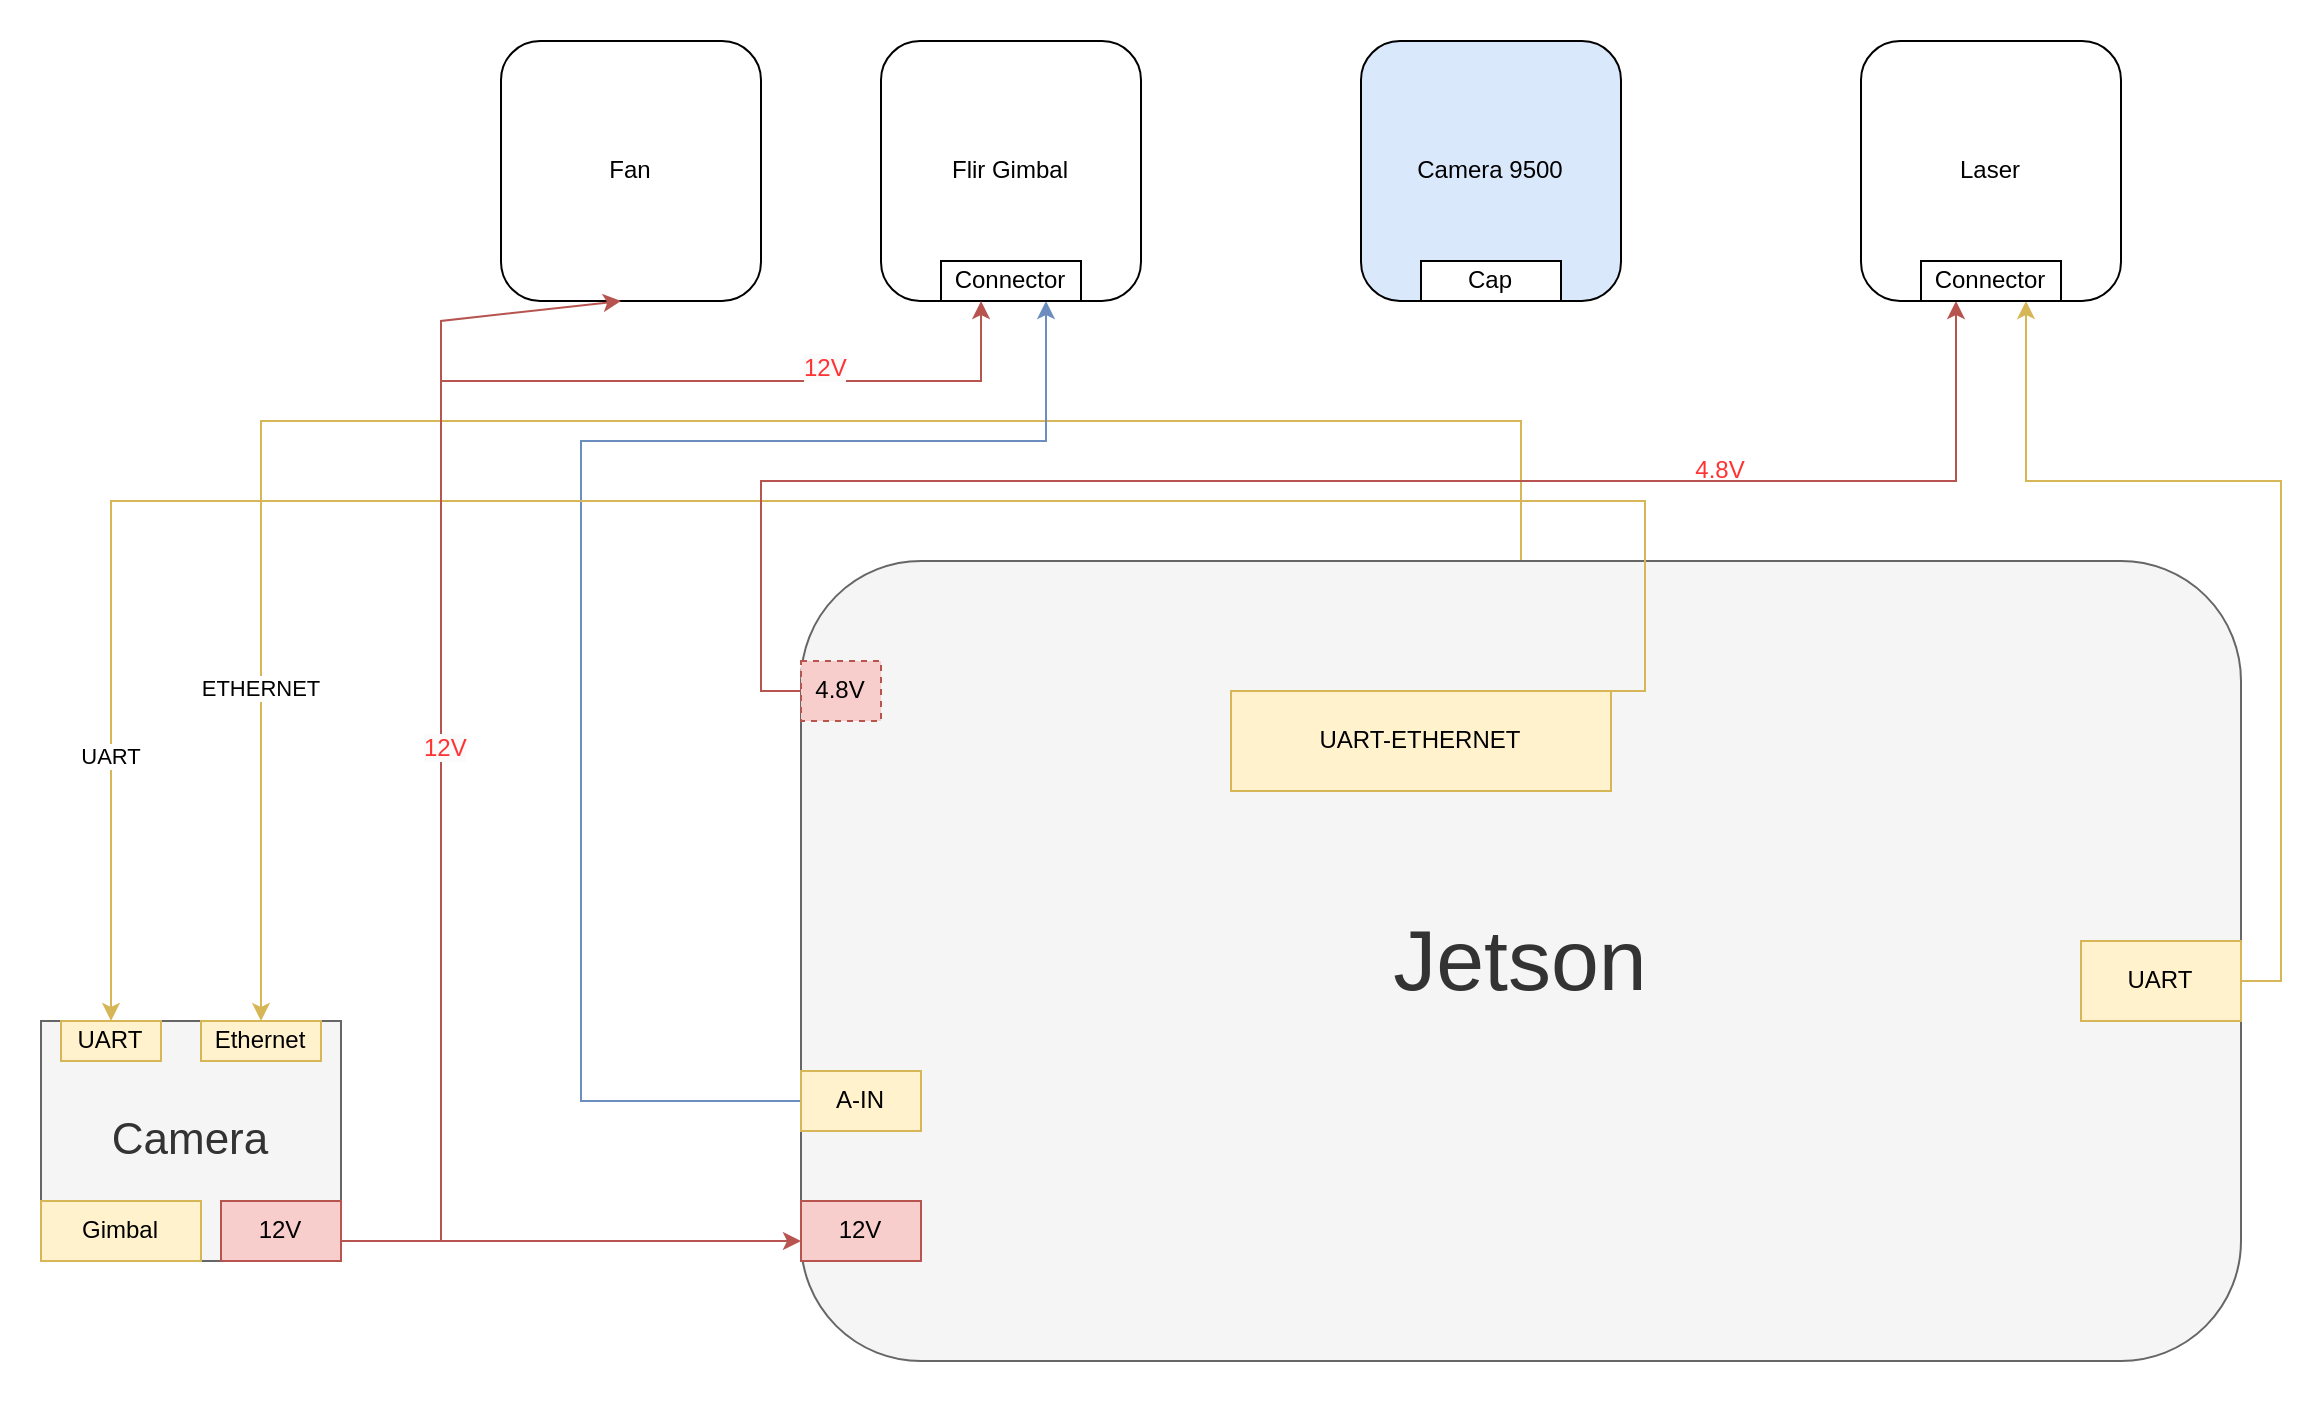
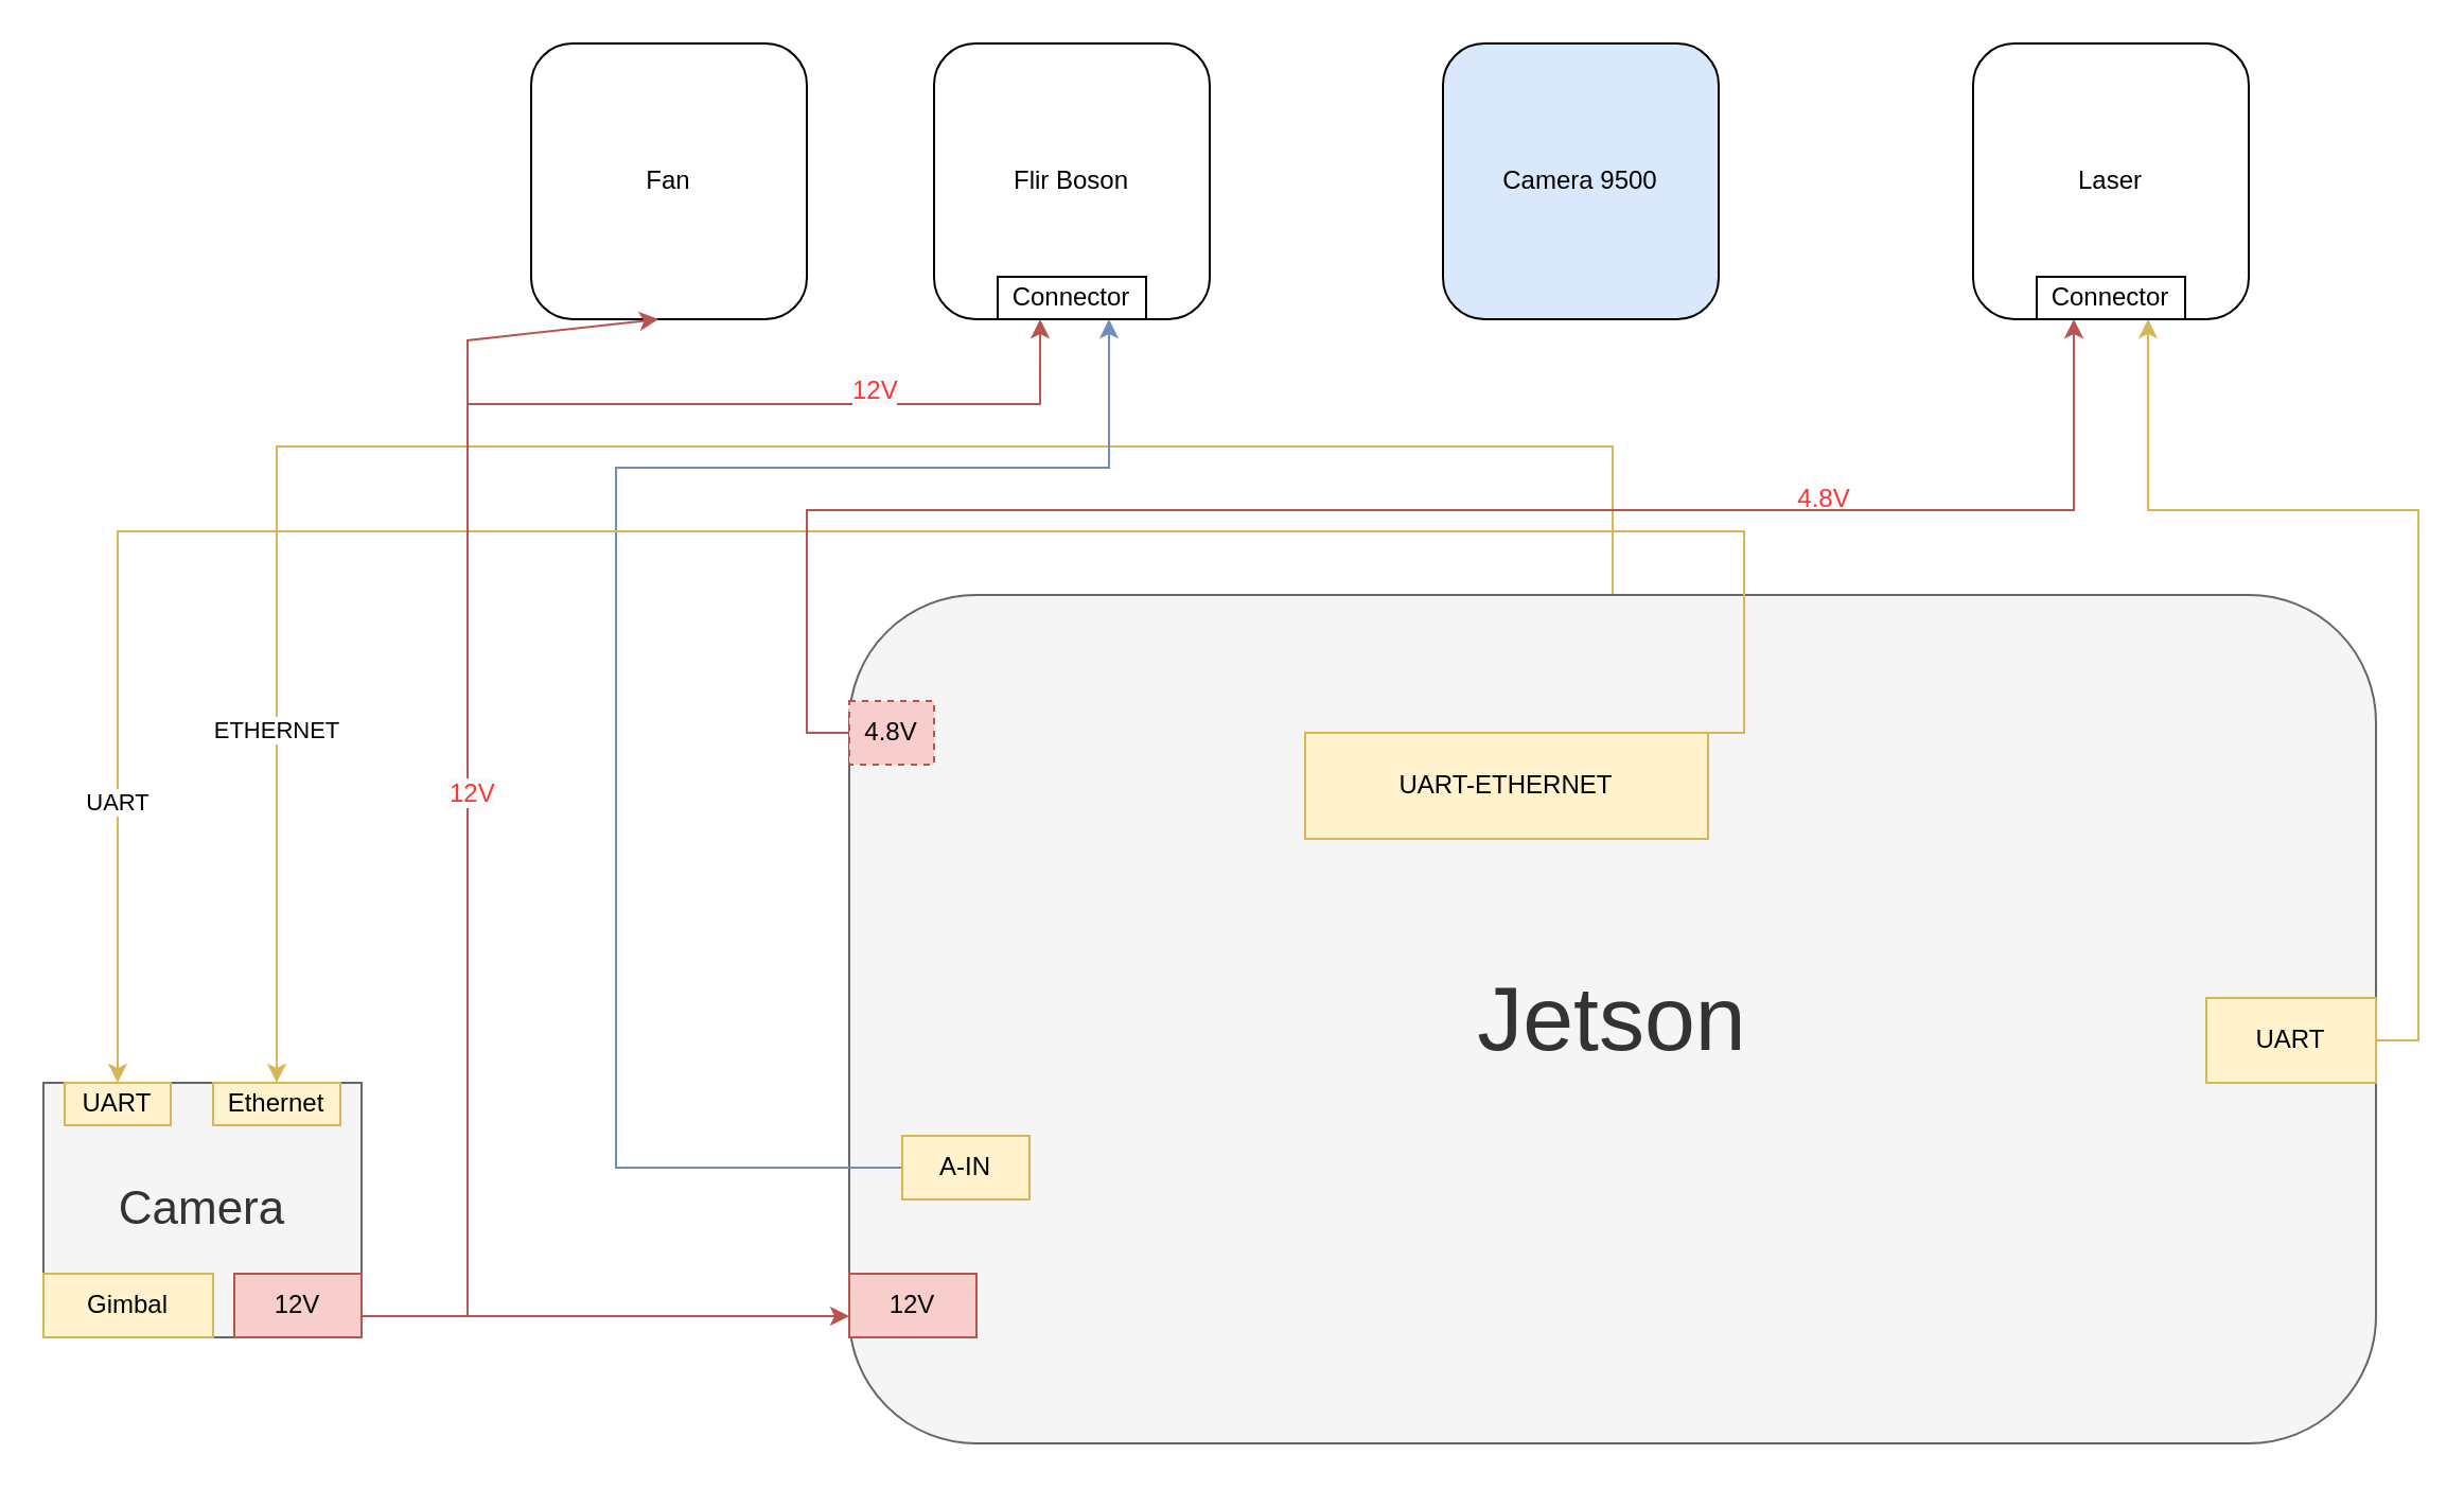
- <mxCell id="18" value="Flir Gimbal" style="rounded=1;whiteSpace=wrap;html=1;" vertex="1" parent="1"><mxGeometry x="440" y="20" width="130" height="130" as="geometry" /></mxCell>
+ <mxCell id="18" value="Flir Boson" style="rounded=1;whiteSpace=wrap;html=1;" vertex="1" parent="1"><mxGeometry x="440" y="20" width="130" height="130" as="geometry" /></mxCell>
- <mxCell id="22" value="Cap" style="rounded=0;whiteSpace=wrap;html=1;" vertex="1" parent="1"><mxGeometry x="710" y="130" width="70" height="20" as="geometry" /></mxCell>
- <mxCell id="10" value="A-IN" style="rounded=0;whiteSpace=wrap;html=1;fillColor=#fff2cc;strokeColor=#d6b656;" vertex="1" parent="1"><mxGeometry x="400" y="535" width="60" height="30" as="geometry" /></mxCell>
+ <mxCell id="10" value="A-IN" style="rounded=0;whiteSpace=wrap;html=1;fillColor=#fff2cc;strokeColor=#d6b656;" vertex="1" parent="1"><mxGeometry x="425" y="535" width="60" height="30" as="geometry" /></mxCell>
